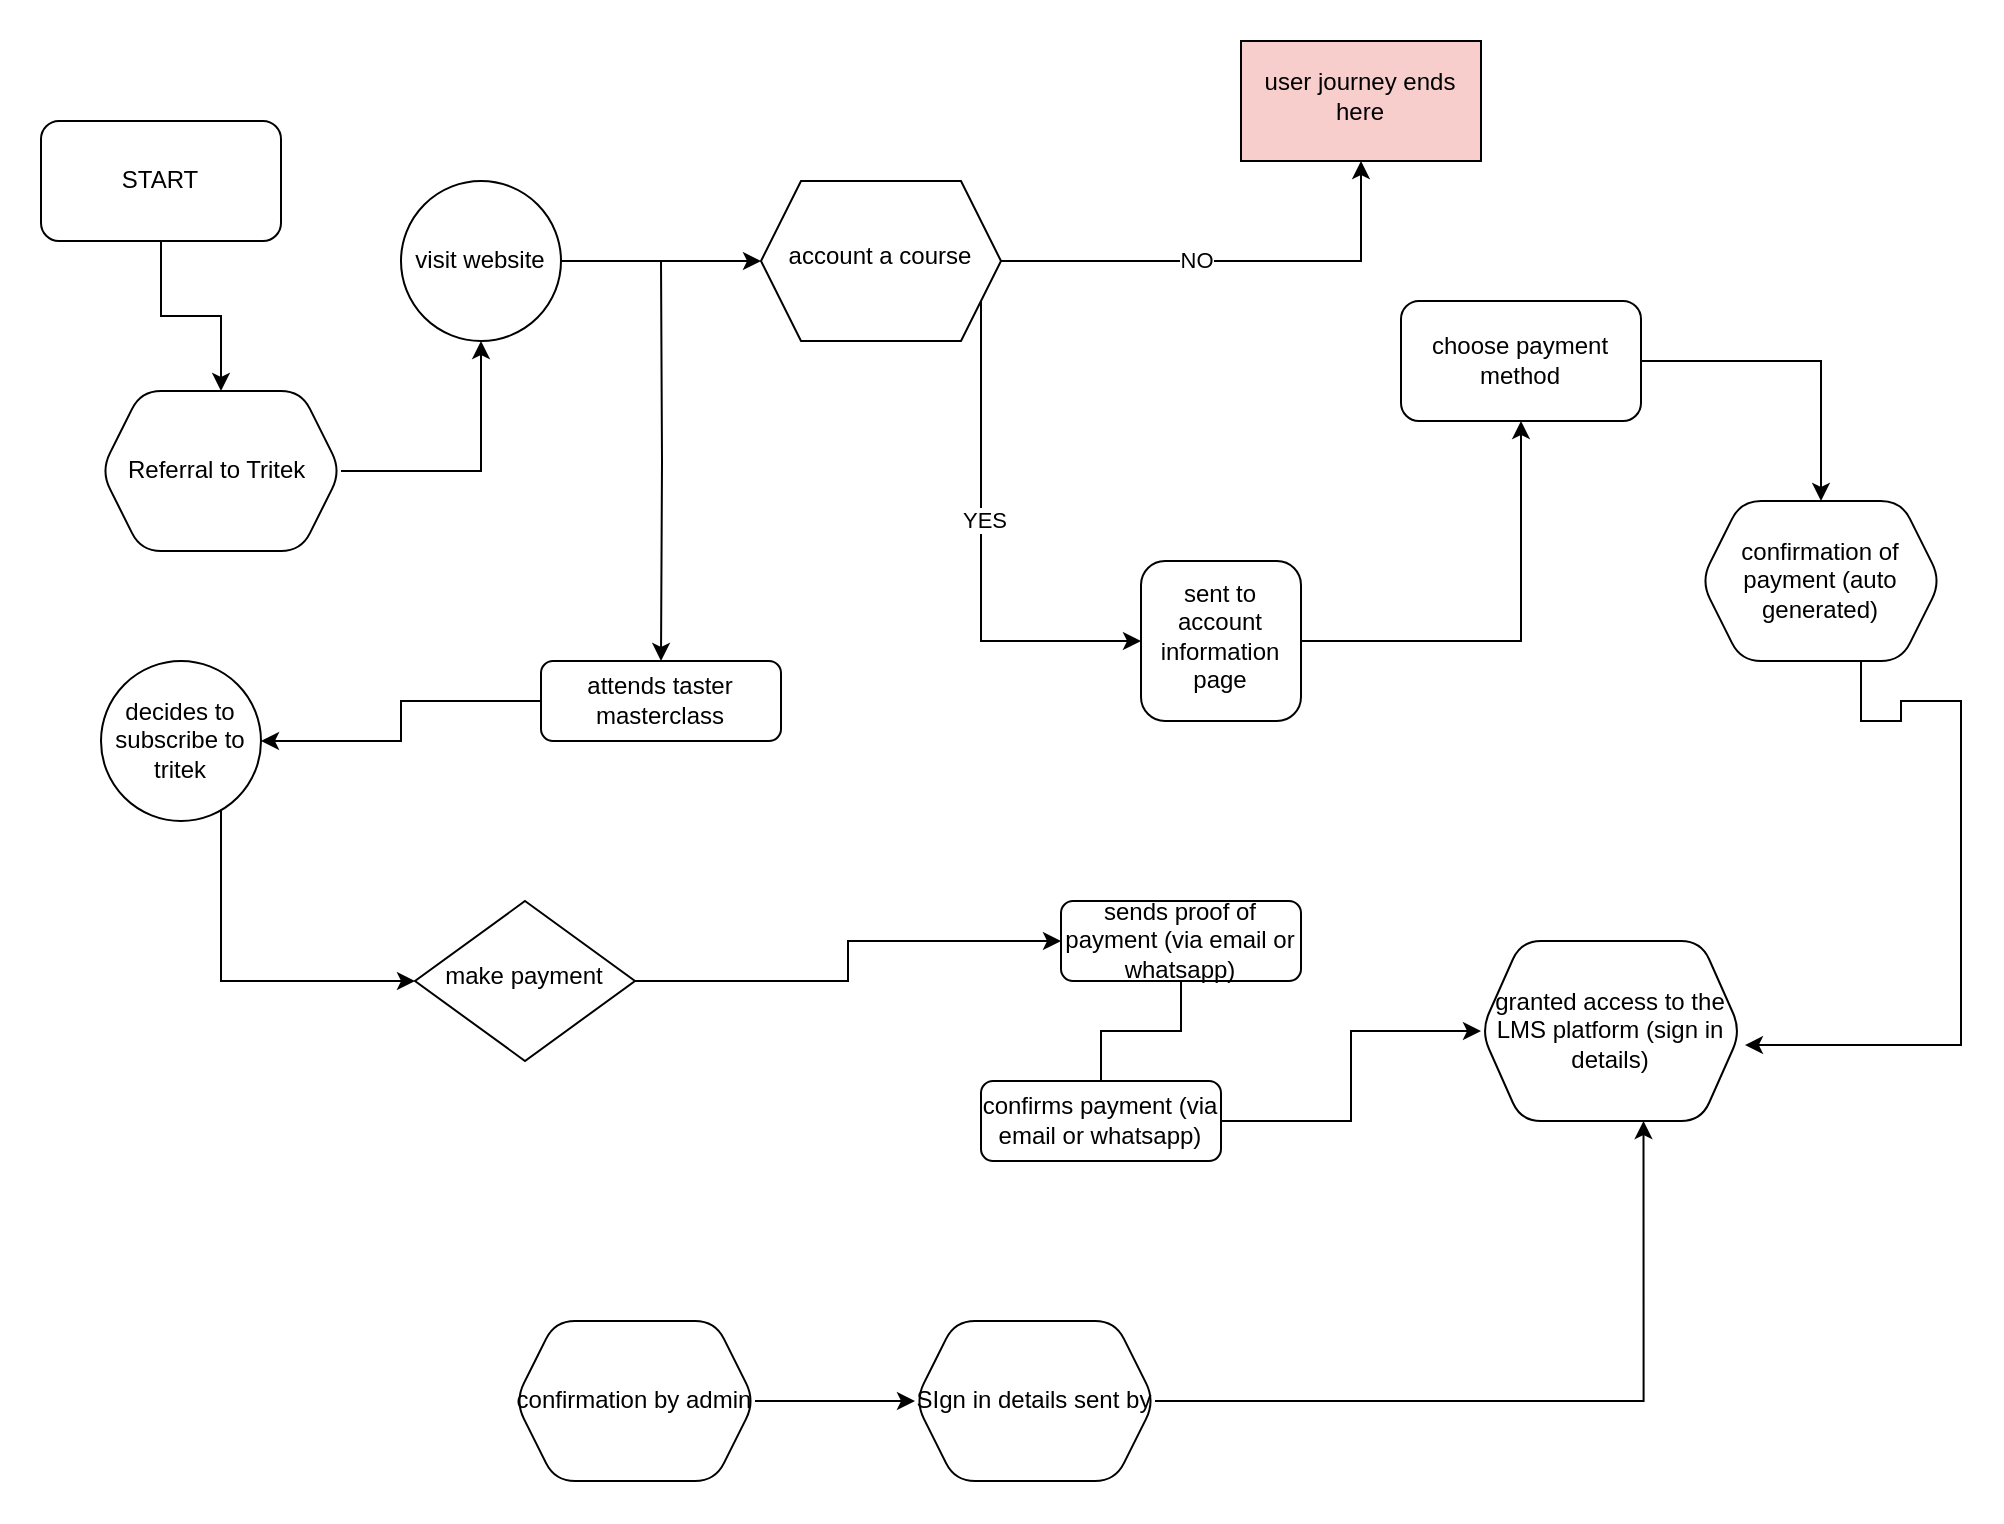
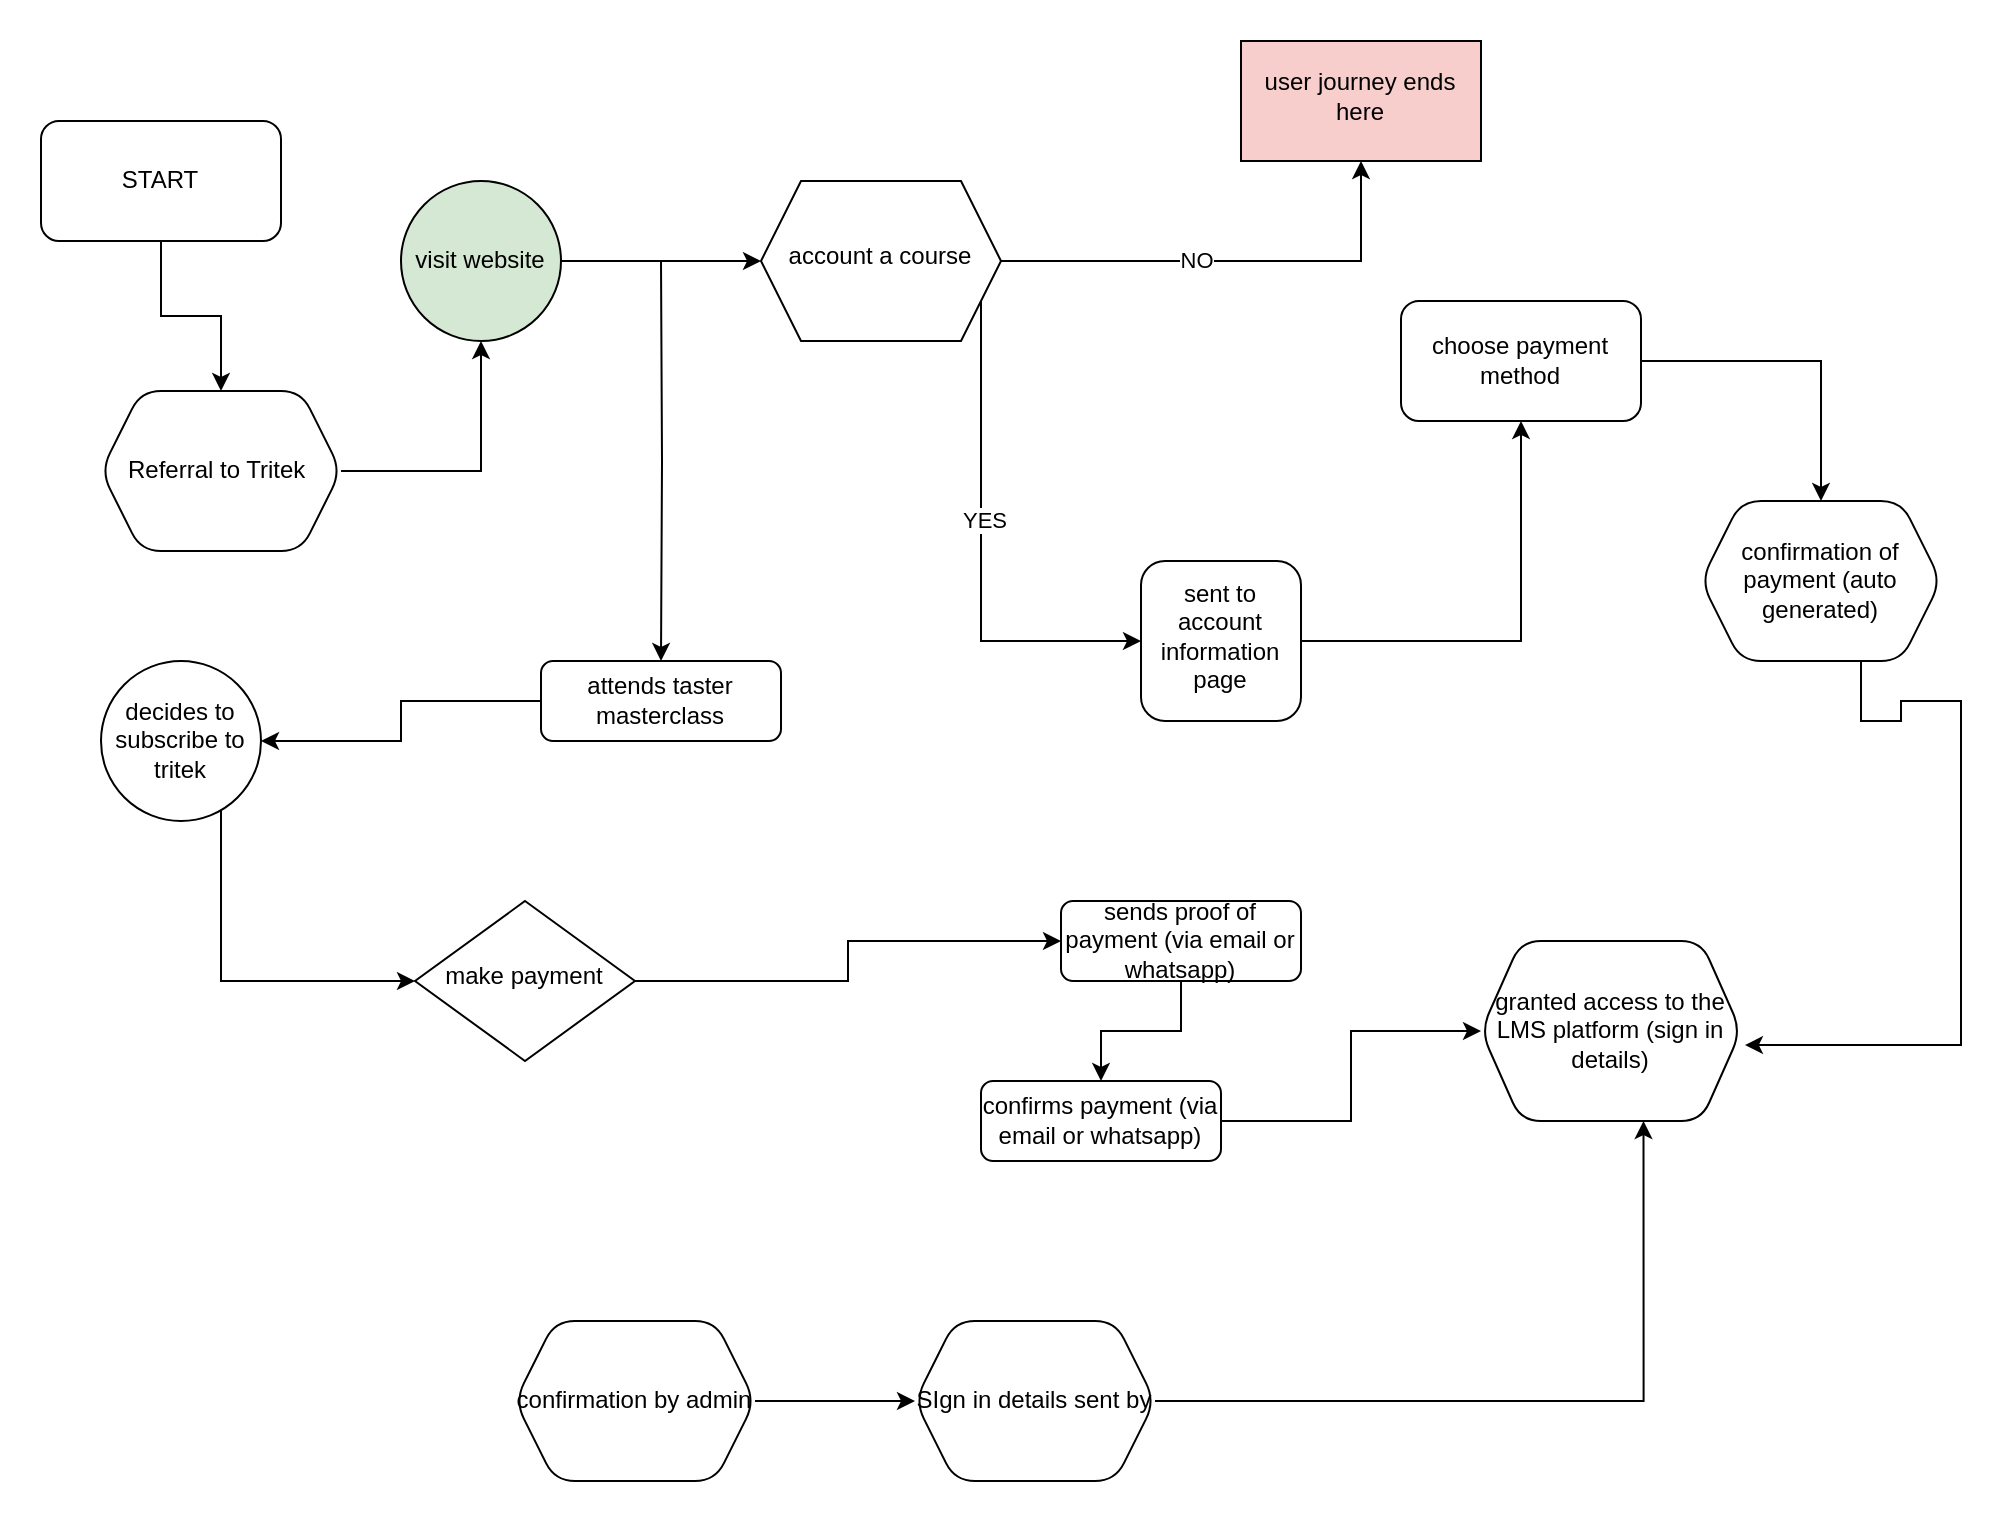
- <mxCell id="20" value="visit website" style="ellipse;whiteSpace=wrap;html=1;rounded=1;" vertex="1" parent="1"><mxGeometry x="200" y="90" width="80" height="80" as="geometry" /></mxCell>
+ <mxCell id="20" value="visit website" style="ellipse;whiteSpace=wrap;html=1;rounded=1;fillColor=#d5e8d4;" vertex="1" parent="1"><mxGeometry x="200" y="90" width="80" height="80" as="geometry" /></mxCell>
- <mxCell id="8" value="" style="edgeStyle=orthogonalEdgeStyle;rounded=0;orthogonalLoop=1;jettySize=auto;html=1;endArrow=none;" edge="1" parent="1" source="9" target="11"><mxGeometry relative="1" as="geometry" /></mxCell>
+ <mxCell id="8" value="" style="edgeStyle=orthogonalEdgeStyle;rounded=0;orthogonalLoop=1;jettySize=auto;html=1;" edge="1" parent="1" source="9" target="11"><mxGeometry relative="1" as="geometry" /></mxCell>
